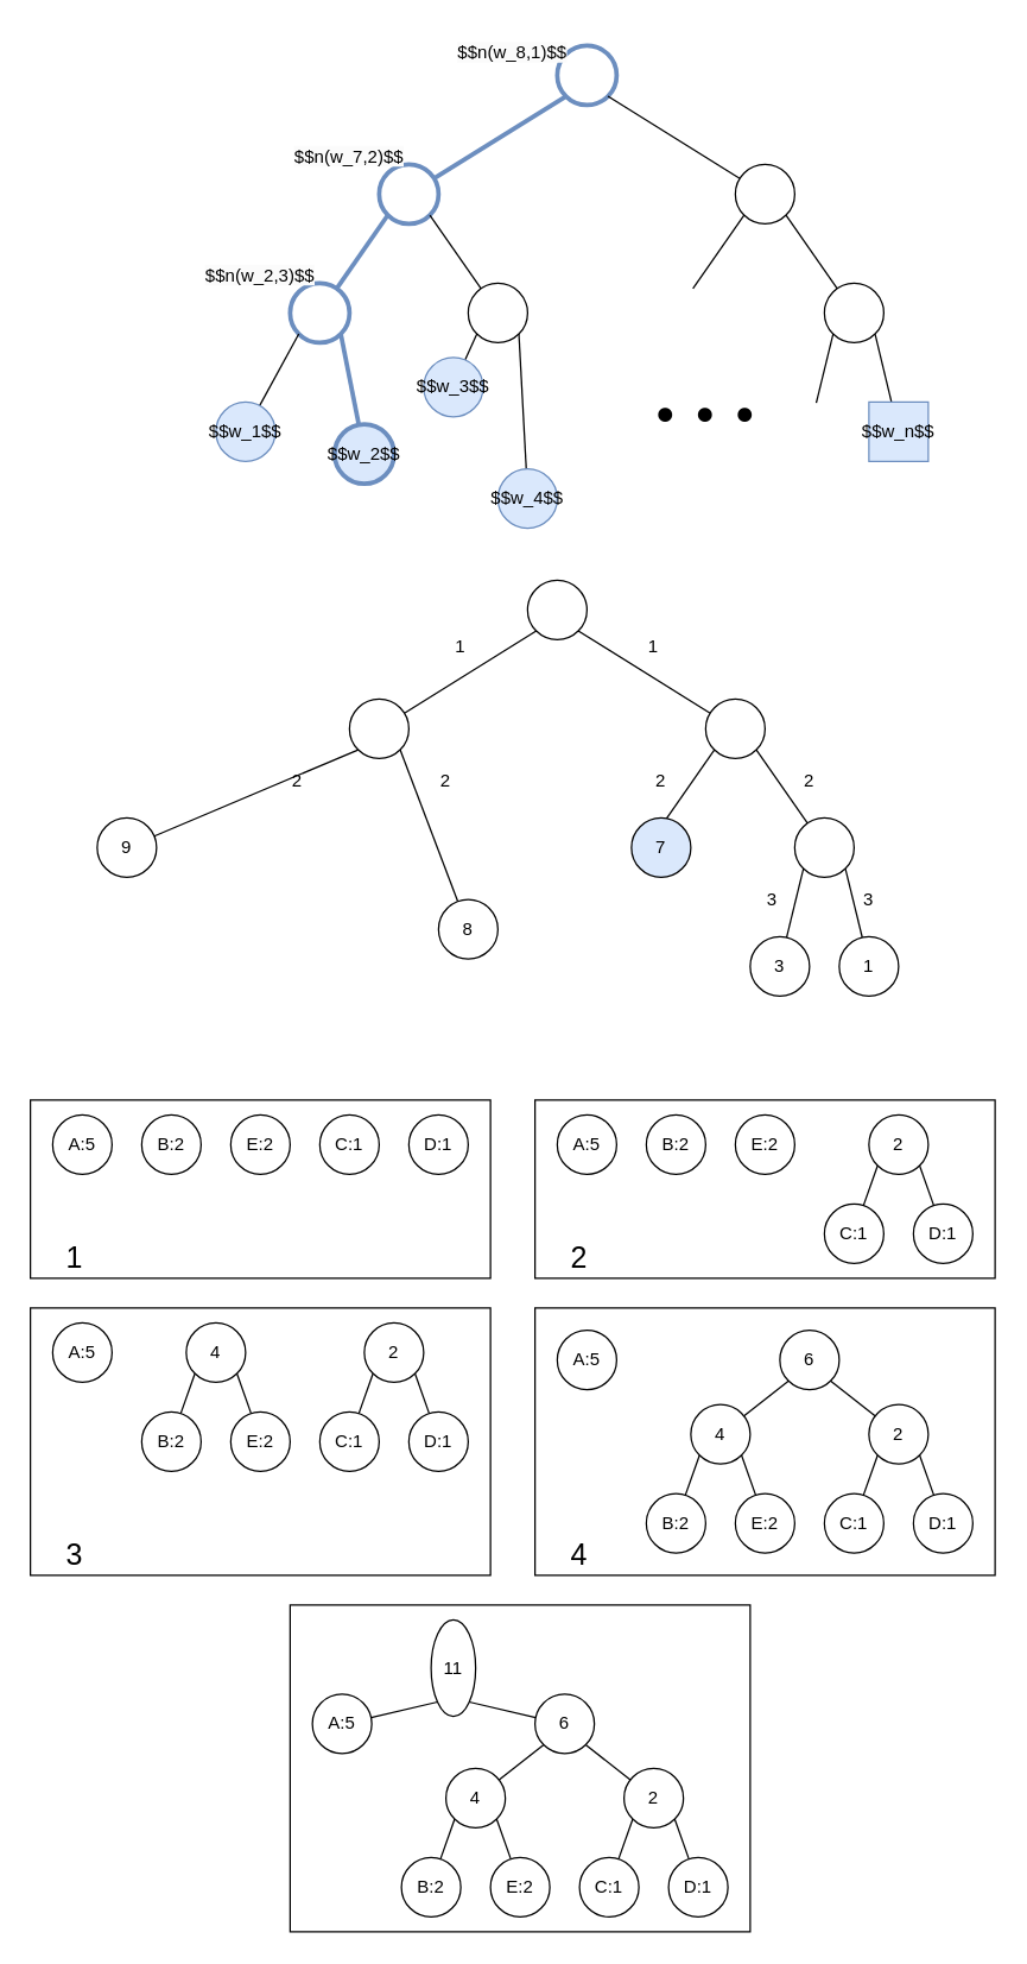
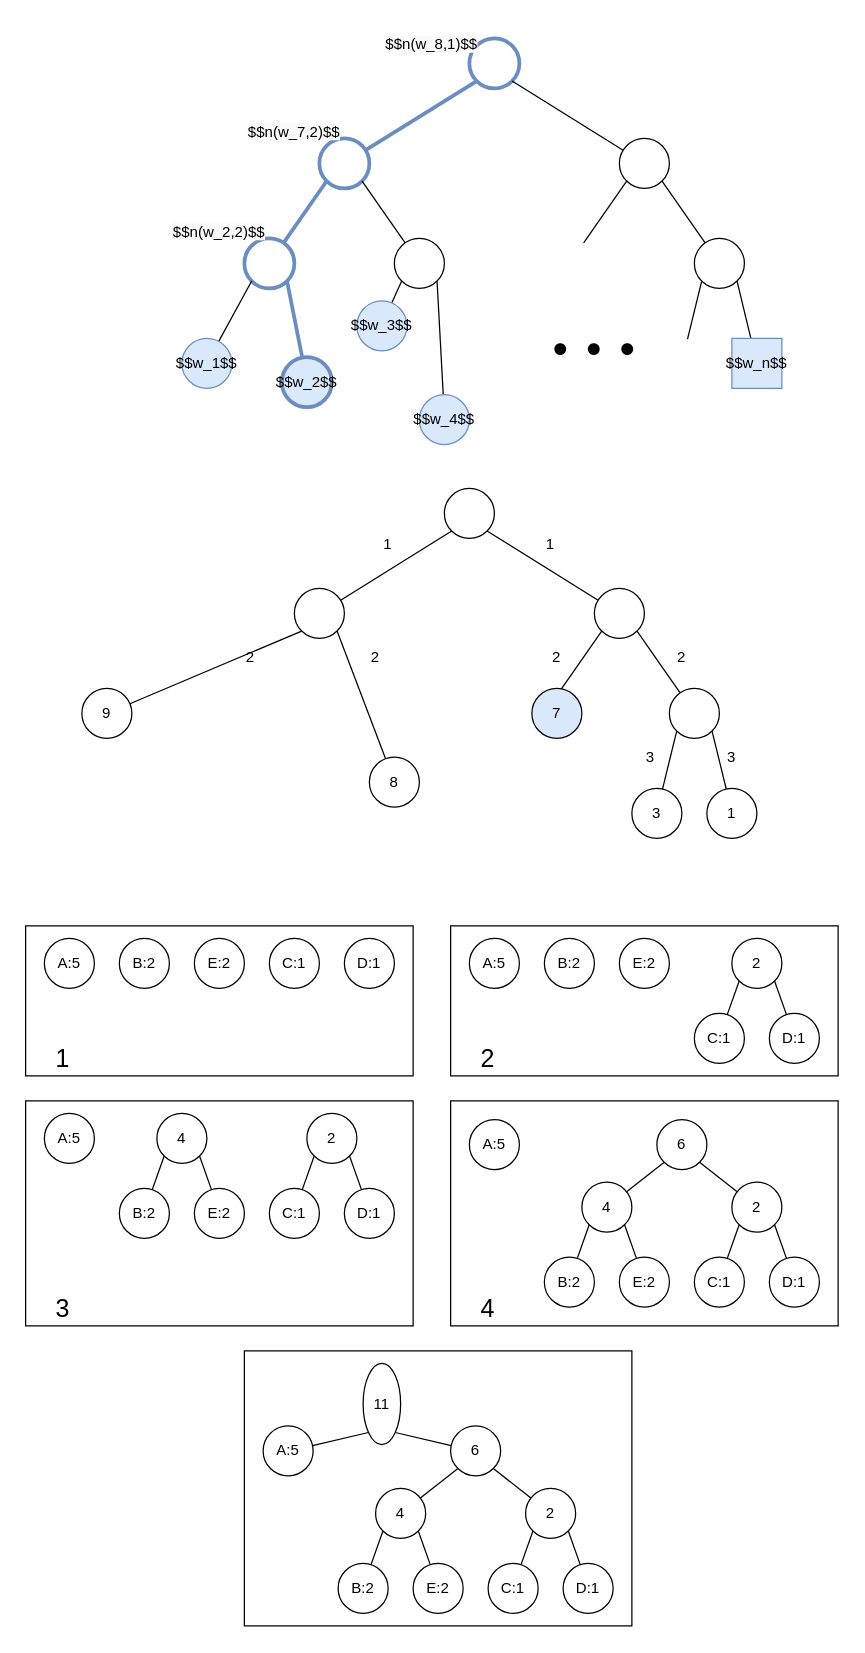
- <mxCell id="28" value="&lt;span style=&quot;color: rgb(0, 0, 0); font-family: Helvetica; font-size: 12px; font-style: normal; font-variant-ligatures: normal; font-variant-caps: normal; font-weight: 400; letter-spacing: normal; orphans: 2; text-indent: 0px; text-transform: none; widows: 2; word-spacing: 0px; -webkit-text-stroke-width: 0px; white-space: normal; background-color: rgb(251, 251, 251); text-decoration-thickness: initial; text-decoration-style: initial; text-decoration-color: initial; float: none; display: inline !important;&quot;&gt;$$n(w_2,3)$$&lt;/span&gt;" style="text;whiteSpace=wrap;html=1;verticalAlign=middle;align=center;" vertex="1" parent="1"><mxGeometry x="125" y="170" width="100" height="30" as="geometry" /></mxCell>
+ <mxCell id="28" value="&lt;span style=&quot;color: rgb(0, 0, 0); font-family: Helvetica; font-size: 12px; font-style: normal; font-variant-ligatures: normal; font-variant-caps: normal; font-weight: 400; letter-spacing: normal; orphans: 2; text-indent: 0px; text-transform: none; widows: 2; word-spacing: 0px; -webkit-text-stroke-width: 0px; white-space: normal; background-color: rgb(251, 251, 251); text-decoration-thickness: initial; text-decoration-style: initial; text-decoration-color: initial; float: none; display: inline !important;&quot;&gt;$$n(w_2,2)$$&lt;/span&gt;" style="text;whiteSpace=wrap;html=1;verticalAlign=middle;align=center;" vertex="1" parent="1"><mxGeometry x="125" y="170" width="100" height="30" as="geometry" /></mxCell>
